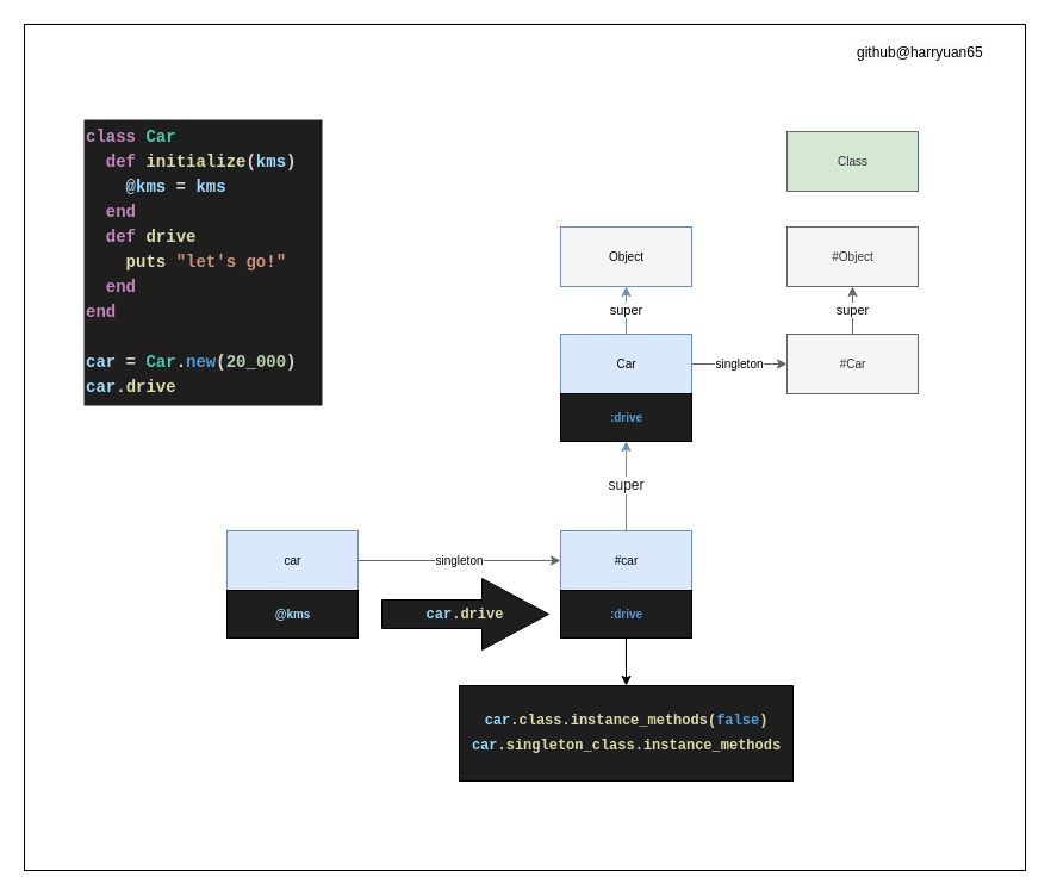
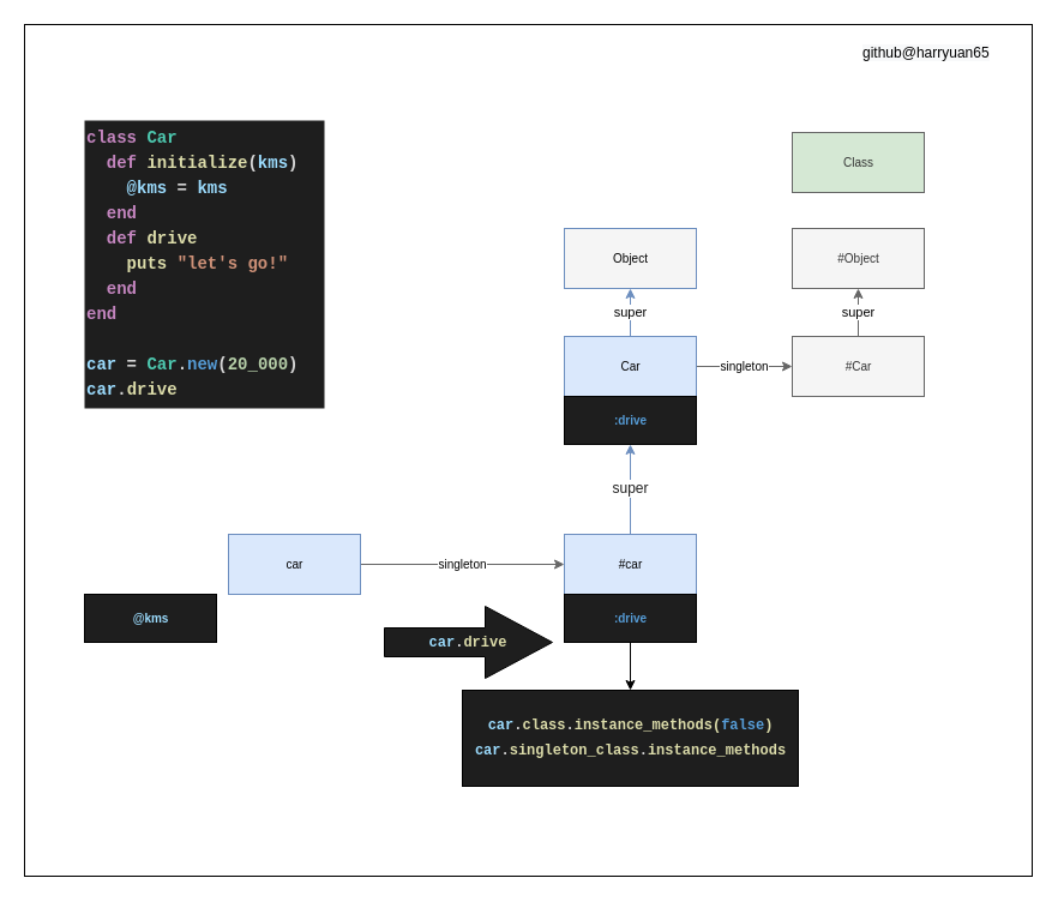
- <mxCell id="17" value="&lt;font color=&quot;#9cdcfe&quot;&gt;@kms&lt;/font&gt;" style="html=1;fontSize=10;fillColor=#1E1E1E;fontStyle=1" parent="1" vertex="1"><mxGeometry x="190" y="495" width="110" height="40" as="geometry" /></mxCell>
+ <mxCell id="17" value="&lt;font color=&quot;#9cdcfe&quot;&gt;@kms&lt;/font&gt;" style="html=1;fontSize=10;fillColor=#1E1E1E;fontStyle=1" parent="1" vertex="1"><mxGeometry x="70" y="495" width="110" height="40" as="geometry" /></mxCell>
- <mxCell id="21" value="&lt;font style=&quot;font-size: 12px&quot;&gt;&lt;span style=&quot;font-family: &amp;#34;menlo&amp;#34; , &amp;#34;monaco&amp;#34; , &amp;#34;courier new&amp;#34; , monospace ; font-weight: 700 ; text-align: left ; background-color: rgb(30 , 30 , 30) ; color: rgb(156 , 220 , 254)&quot;&gt;car&lt;/span&gt;&lt;span style=&quot;color: rgb(212 , 212 , 212) ; font-family: &amp;#34;menlo&amp;#34; , &amp;#34;monaco&amp;#34; , &amp;#34;courier new&amp;#34; , monospace ; font-weight: 700 ; text-align: left ; background-color: rgb(30 , 30 , 30)&quot;&gt;.&lt;/span&gt;&lt;span style=&quot;font-family: &amp;#34;menlo&amp;#34; , &amp;#34;monaco&amp;#34; , &amp;#34;courier new&amp;#34; , monospace ; font-weight: 700 ; text-align: left ; background-color: rgb(30 , 30 , 30) ; color: rgb(220 , 220 , 170)&quot;&gt;drive&lt;/span&gt;&lt;/font&gt;" style="shape=singleArrow;whiteSpace=wrap;html=1;arrowWidth=0.4;arrowSize=0.4;labelBackgroundColor=none;fontSize=12;fontColor=#569CD6;fillColor=#1E1E1E;" parent="1" vertex="1"><mxGeometry x="320" y="485" width="140" height="60" as="geometry" /></mxCell>
+ <mxCell id="21" value="&lt;font style=&quot;font-size: 12px&quot;&gt;&lt;span style=&quot;font-family: &amp;#34;menlo&amp;#34; , &amp;#34;monaco&amp;#34; , &amp;#34;courier new&amp;#34; , monospace ; font-weight: 700 ; text-align: left ; background-color: rgb(30 , 30 , 30) ; color: rgb(156 , 220 , 254)&quot;&gt;car&lt;/span&gt;&lt;span style=&quot;color: rgb(212 , 212 , 212) ; font-family: &amp;#34;menlo&amp;#34; , &amp;#34;monaco&amp;#34; , &amp;#34;courier new&amp;#34; , monospace ; font-weight: 700 ; text-align: left ; background-color: rgb(30 , 30 , 30)&quot;&gt;.&lt;/span&gt;&lt;span style=&quot;font-family: &amp;#34;menlo&amp;#34; , &amp;#34;monaco&amp;#34; , &amp;#34;courier new&amp;#34; , monospace ; font-weight: 700 ; text-align: left ; background-color: rgb(30 , 30 , 30) ; color: rgb(220 , 220 , 170)&quot;&gt;drive&lt;/span&gt;&lt;/font&gt;" style="shape=singleArrow;whiteSpace=wrap;html=1;arrowWidth=0.4;arrowSize=0.4;labelBackgroundColor=none;fontSize=12;fontColor=#569CD6;fillColor=#1E1E1E;" parent="1" vertex="1"><mxGeometry x="320" y="505" width="140" height="60" as="geometry" /></mxCell>
